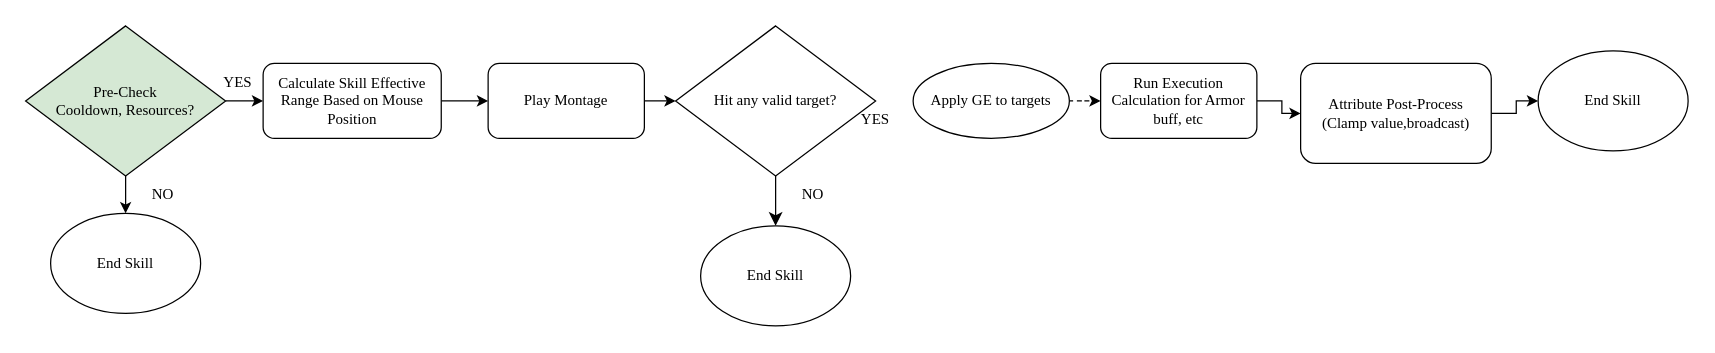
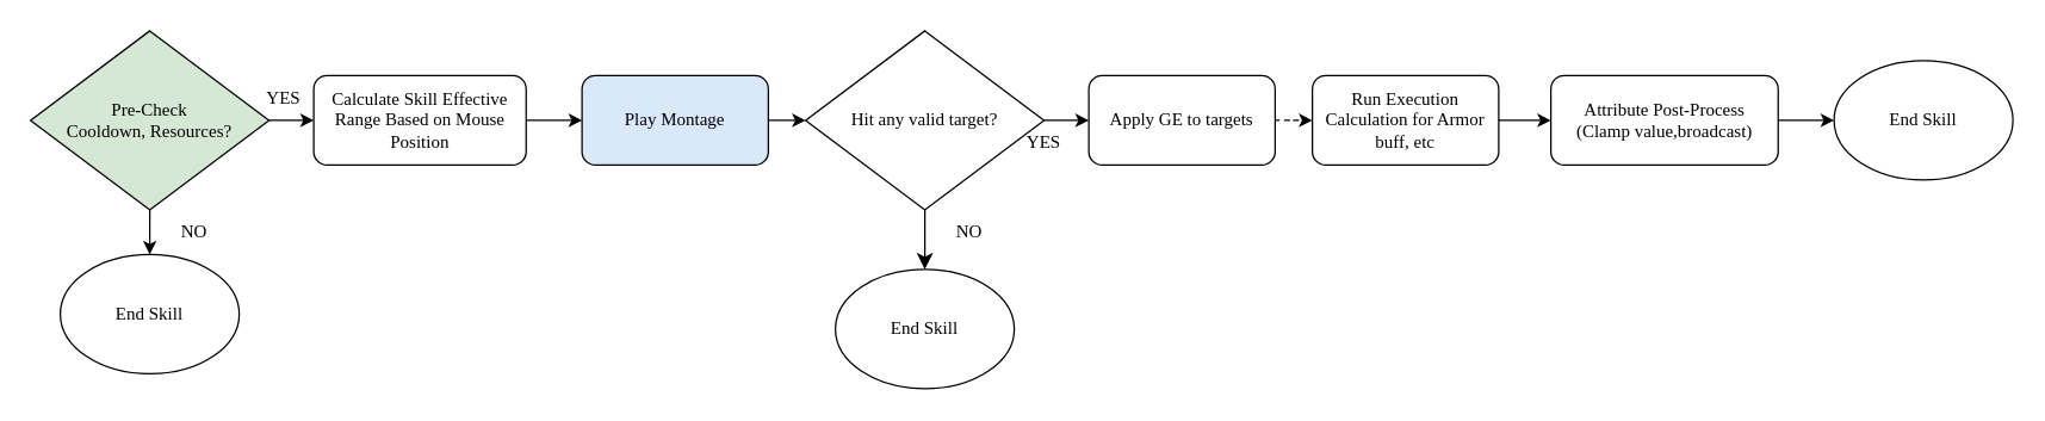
- <mxCell id="10" value="&lt;span style=&quot;font-family: &amp;quot;Comic Sans MS&amp;quot;;&quot;&gt;Play Montage&lt;/span&gt;" style="rounded=1;whiteSpace=wrap;html=1;" parent="1" vertex="1"><mxGeometry x="390" y="50" width="125" height="60" as="geometry" /></mxCell>
+ <mxCell id="10" value="&lt;span style=&quot;font-family: &amp;quot;Comic Sans MS&amp;quot;;&quot;&gt;Play Montage&lt;/span&gt;" style="rounded=1;whiteSpace=wrap;html=1;fillColor=#dae8fc;" parent="1" vertex="1"><mxGeometry x="390" y="50" width="125" height="60" as="geometry" /></mxCell>
+ <mxCell id="11" style="edgeStyle=orthogonalEdgeStyle;rounded=0;orthogonalLoop=1;jettySize=auto;html=1;entryX=0;entryY=0.5;entryDx=0;entryDy=0;" parent="1" source="13" target="17" edge="1"><mxGeometry relative="1" as="geometry" /></mxCell>
- <mxCell id="17" value="&lt;span style=&quot;font-family: &amp;quot;Comic Sans MS&amp;quot;;&quot;&gt;Apply GE to targets&lt;/span&gt;" style="ellipse;whiteSpace=wrap;html=1;" parent="1" vertex="1"><mxGeometry x="730" y="50" width="125" height="60" as="geometry" /></mxCell>
+ <mxCell id="17" value="&lt;span style=&quot;font-family: &amp;quot;Comic Sans MS&amp;quot;;&quot;&gt;Apply GE to targets&lt;/span&gt;" style="rounded=1;whiteSpace=wrap;html=1;" parent="1" vertex="1"><mxGeometry x="730" y="50" width="125" height="60" as="geometry" /></mxCell>
- <mxCell id="21" value="&lt;span style=&quot;font-family: &amp;quot;Comic Sans MS&amp;quot;;&quot;&gt;Attribute Post-Process&lt;br&gt;(Clamp value,broadcast)&lt;/span&gt;" style="rounded=1;whiteSpace=wrap;html=1;" parent="1" vertex="1"><mxGeometry x="1040" y="50" width="152.5" height="80" as="geometry" /></mxCell>
+ <mxCell id="21" value="&lt;span style=&quot;font-family: &amp;quot;Comic Sans MS&amp;quot;;&quot;&gt;Attribute Post-Process&lt;br&gt;(Clamp value,broadcast)&lt;/span&gt;" style="rounded=1;whiteSpace=wrap;html=1;" parent="1" vertex="1"><mxGeometry x="1040" y="50" width="152.5" height="60" as="geometry" /></mxCell>
